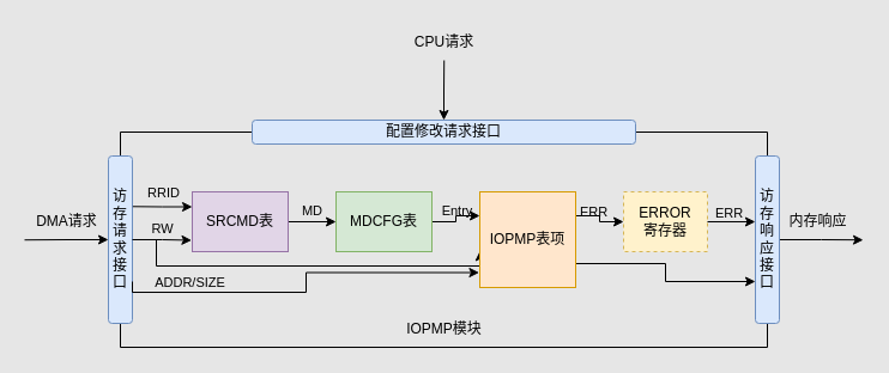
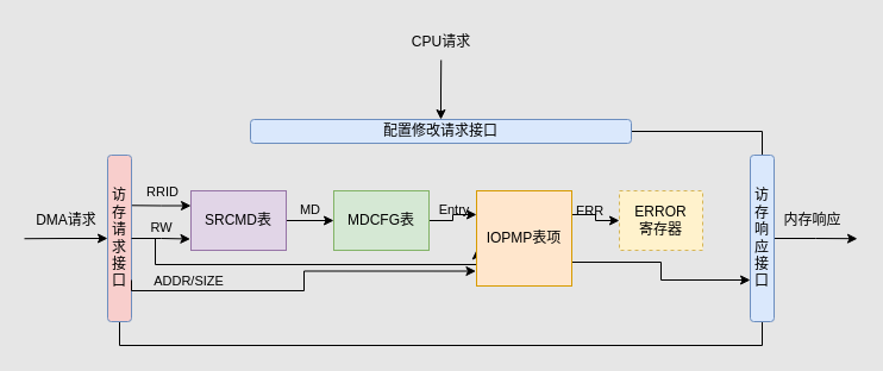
- <mxCell id="2" style="edgeStyle=orthogonalEdgeStyle;rounded=0;orthogonalLoop=1;jettySize=auto;html=1;entryX=0;entryY=0.5;entryDx=0;entryDy=0;exitX=0.5;exitY=0;exitDx=0;exitDy=0;endArrow=none;startFill=0;" edge="1" parent="1" source="5" target="8"><mxGeometry relative="1" as="geometry" /></mxCell>
- <mxCell id="29" style="edgeStyle=orthogonalEdgeStyle;rounded=0;orthogonalLoop=1;jettySize=auto;html=1;entryX=-0.003;entryY=0.393;entryDx=0;entryDy=0;entryPerimeter=0;" edge="1" parent="1" source="28" target="27"><mxGeometry relative="1" as="geometry" /></mxCell>
- <mxCell id="30" value="ERR" style="edgeLabel;html=1;align=center;verticalAlign=middle;resizable=0;points=[];labelBackgroundColor=none;" vertex="1" connectable="0" parent="29"><mxGeometry x="-0.072" y="1" relative="1" as="geometry"><mxPoint x="-2" y="-7" as="offset" /></mxGeometry></mxCell>
- <mxCell id="5" value="访存请求接口" style="rounded=1;whiteSpace=wrap;html=1;fillColor=#dae8fc;strokeColor=#6c8ebf;" vertex="1" parent="1"><mxGeometry x="90" y="130" width="20" height="140" as="geometry" /></mxCell>
+ <mxCell id="5" value="访存请求接口" style="rounded=1;whiteSpace=wrap;html=1;fillColor=#f8cecc;strokeColor=#6c8ebf;" vertex="1" parent="1"><mxGeometry x="90" y="130" width="20" height="140" as="geometry" /></mxCell>
- <mxCell id="31" value="IOPMP模块" style="text;html=1;align=center;verticalAlign=middle;resizable=0;points=[];autosize=1;strokeColor=none;fillColor=none;" vertex="1" parent="1"><mxGeometry x="325" y="260" width="90" height="30" as="geometry" /></mxCell>
